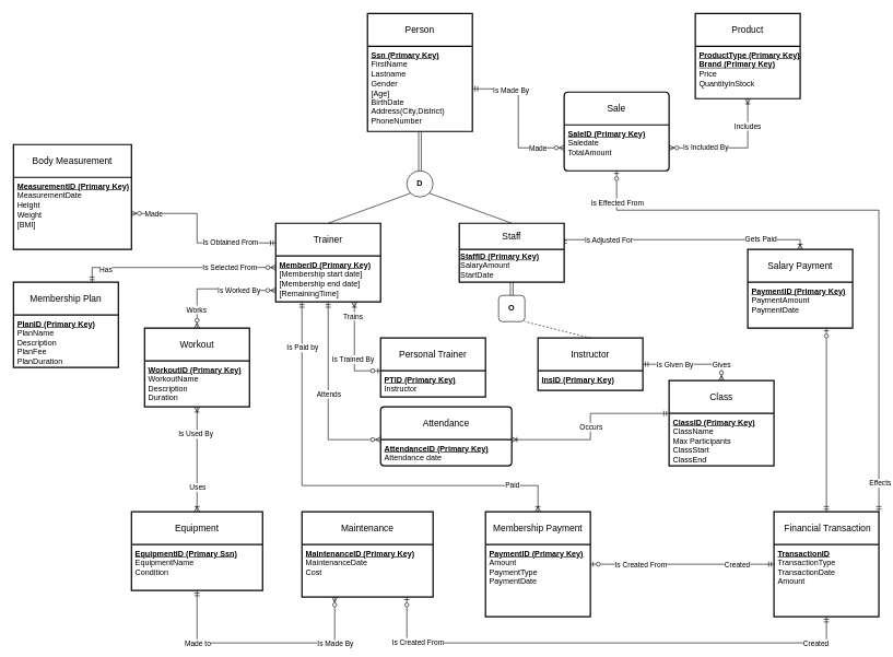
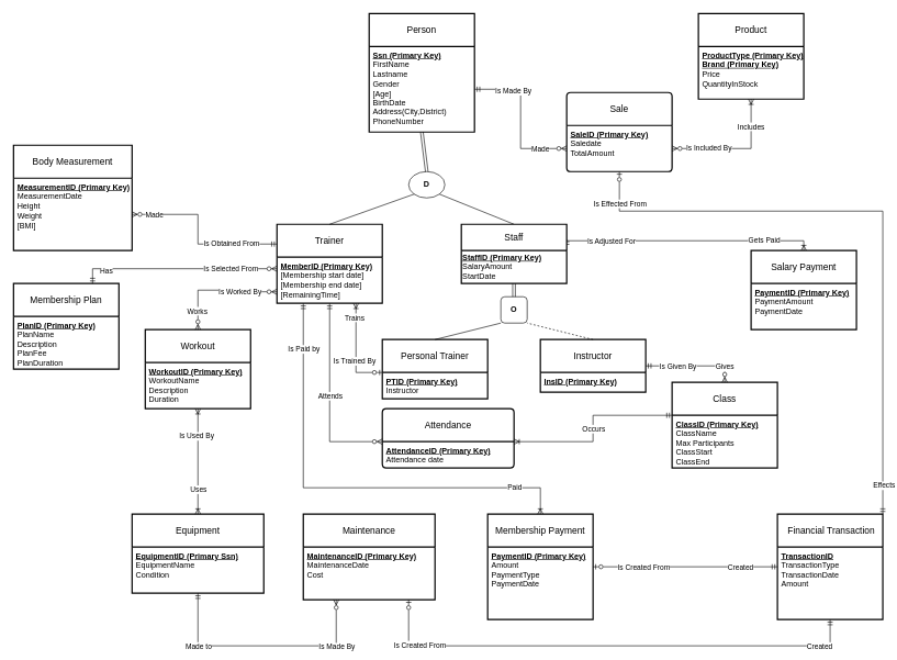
- <mxCell id="11" value="&lt;b&gt;D&lt;/b&gt;" style="ellipse;whiteSpace=wrap;html=1;aspect=fixed;" parent="1" vertex="1"><mxGeometry x="620" y="260" width="40" height="40" as="geometry" /></mxCell>
+ <mxCell id="11" value="&lt;b&gt;D&lt;/b&gt;" style="ellipse;whiteSpace=wrap;html=1;aspect=fixed;" parent="1" vertex="1"><mxGeometry x="620" y="260" width="55" height="40" as="geometry" /></mxCell>
+ <mxCell id="32" value="" style="endArrow=none;html=1;rounded=0;exitX=0.5;exitY=0;exitDx=0;exitDy=0;entryX=0;entryY=1;entryDx=0;entryDy=0;" parent="1" source="7" target="34" edge="1"><mxGeometry relative="1" as="geometry"><mxPoint x="580" y="285" as="sourcePoint" /><mxPoint x="750" y="475" as="targetPoint" /></mxGeometry></mxCell>
- <mxCell id="91" style="edgeStyle=orthogonalEdgeStyle;rounded=0;orthogonalLoop=1;jettySize=auto;html=1;exitX=0.75;exitY=1;exitDx=0;exitDy=0;entryX=0.5;entryY=0;entryDx=0;entryDy=0;startArrow=ERzeroToOne;startFill=0;endArrow=ERmandOne;endFill=0;" parent="1" source="90" target="47" edge="1"><mxGeometry relative="1" as="geometry" /></mxCell>
